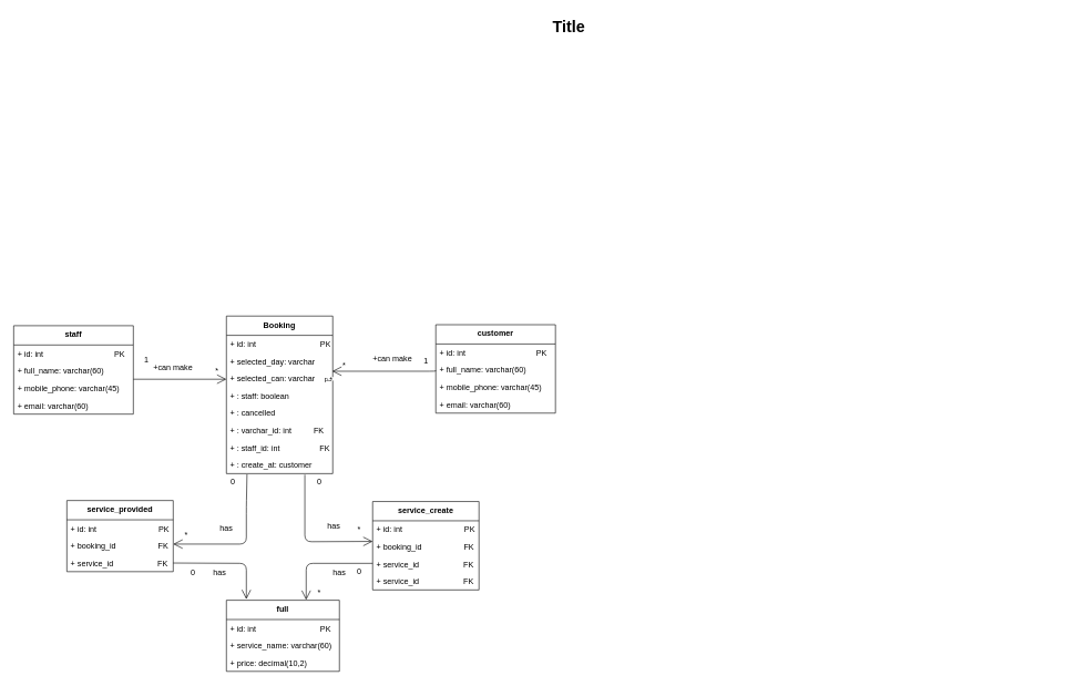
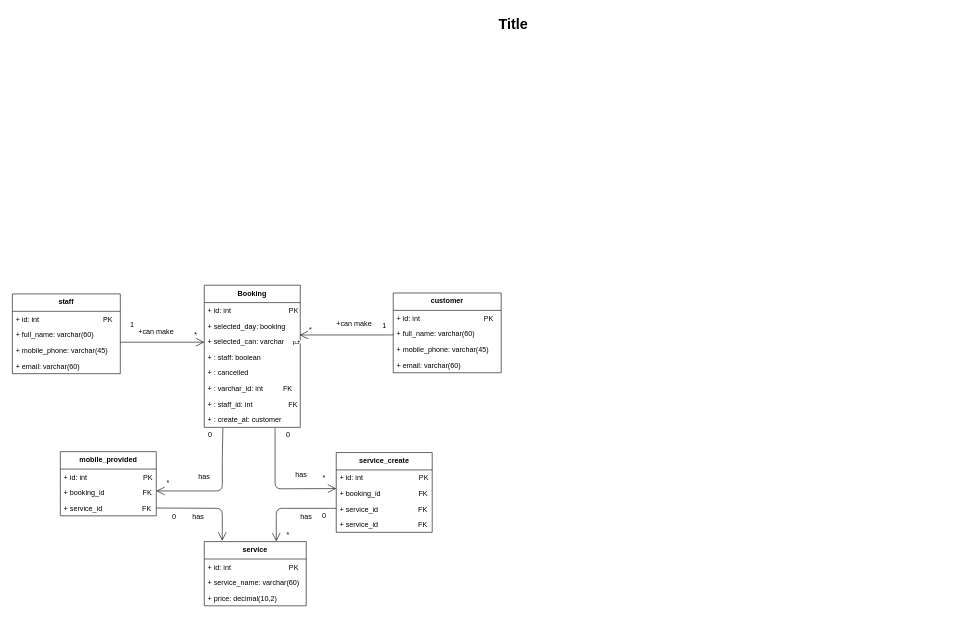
- <mxCell id="5" value="+ selected_day: varchar " style="text;strokeColor=none;fillColor=none;align=left;verticalAlign=top;spacingLeft=4;spacingRight=4;overflow=hidden;rotatable=0;points=[[0,0.5],[1,0.5]];portConstraint=eastwest;" parent="3" vertex="1"><mxGeometry y="55" width="160" height="26" as="geometry" /></mxCell>
+ <mxCell id="5" value="+ selected_day: booking " style="text;strokeColor=none;fillColor=none;align=left;verticalAlign=top;spacingLeft=4;spacingRight=4;overflow=hidden;rotatable=0;points=[[0,0.5],[1,0.5]];portConstraint=eastwest;" parent="3" vertex="1"><mxGeometry y="55" width="160" height="26" as="geometry" /></mxCell>
- <mxCell id="21" value="service_provided" style="swimlane;fontStyle=1;align=center;verticalAlign=top;childLayout=stackLayout;horizontal=1;startSize=29;horizontalStack=0;resizeParent=1;resizeParentMax=0;resizeLast=0;collapsible=1;marginBottom=0;" parent="1" vertex="1"><mxGeometry x="100" y="752.5" width="160" height="107" as="geometry" /></mxCell>
+ <mxCell id="21" value="mobile_provided" style="swimlane;fontStyle=1;align=center;verticalAlign=top;childLayout=stackLayout;horizontal=1;startSize=29;horizontalStack=0;resizeParent=1;resizeParentMax=0;resizeLast=0;collapsible=1;marginBottom=0;" parent="1" vertex="1"><mxGeometry x="100" y="752.5" width="160" height="107" as="geometry" /></mxCell>
- <mxCell id="17" value="full" style="swimlane;fontStyle=1;align=center;verticalAlign=top;childLayout=stackLayout;horizontal=1;startSize=29;horizontalStack=0;resizeParent=1;resizeParentMax=0;resizeLast=0;collapsible=1;marginBottom=0;" parent="1" vertex="1"><mxGeometry x="340" y="902.5" width="170" height="107" as="geometry" /></mxCell>
+ <mxCell id="17" value="service" style="swimlane;fontStyle=1;align=center;verticalAlign=top;childLayout=stackLayout;horizontal=1;startSize=29;horizontalStack=0;resizeParent=1;resizeParentMax=0;resizeLast=0;collapsible=1;marginBottom=0;" parent="1" vertex="1"><mxGeometry x="340" y="902.5" width="170" height="107" as="geometry" /></mxCell>
